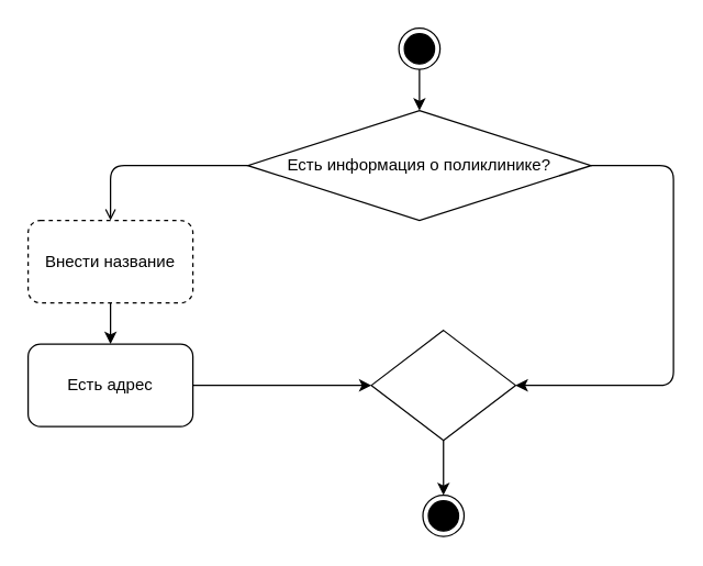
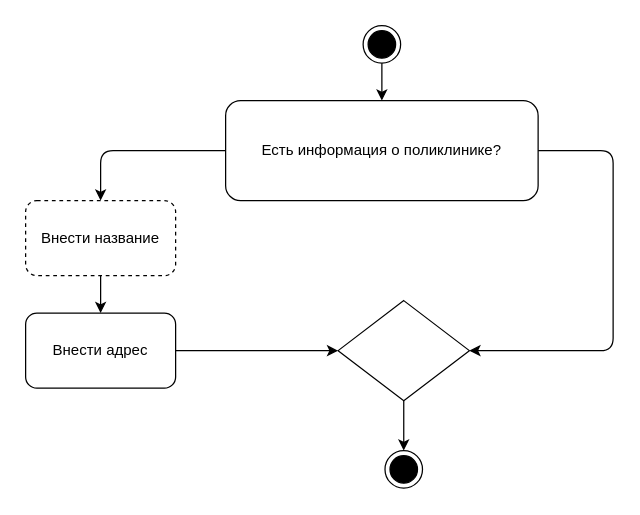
- <mxCell id="4" value="Есть информация о поликлинике?" style="rhombus;whiteSpace=wrap;html=1;" vertex="1" parent="1"><mxGeometry x="180" y="80" width="250" height="80" as="geometry" /></mxCell>
+ <mxCell id="4" value="Есть информация о поликлинике?" style="whiteSpace=wrap;html=1;rounded=1;" vertex="1" parent="1"><mxGeometry x="180" y="80" width="250" height="80" as="geometry" /></mxCell>
- <mxCell id="5" value="" style="endArrow=open;html=1;exitX=0;exitY=0.5;exitDx=0;exitDy=0;edgeStyle=orthogonalEdgeStyle;entryX=0.5;entryY=0;entryDx=0;entryDy=0;" edge="1" parent="1" source="4" target="7"><mxGeometry width="50" height="50" relative="1" as="geometry"><mxPoint x="280" y="110" as="sourcePoint" /><mxPoint x="70" y="120" as="targetPoint" /></mxGeometry></mxCell>
+ <mxCell id="5" value="" style="endArrow=classic;html=1;exitX=0;exitY=0.5;exitDx=0;exitDy=0;edgeStyle=orthogonalEdgeStyle;entryX=0.5;entryY=0;entryDx=0;entryDy=0;" edge="1" parent="1" source="4" target="7"><mxGeometry width="50" height="50" relative="1" as="geometry"><mxPoint x="280" y="110" as="sourcePoint" /><mxPoint x="70" y="120" as="targetPoint" /></mxGeometry></mxCell>
- <mxCell id="8" value="Есть адрес" style="rounded=1;whiteSpace=wrap;html=1;" vertex="1" parent="1"><mxGeometry x="20" y="250" width="120" height="60" as="geometry" /></mxCell>
+ <mxCell id="8" value="Внести адрес" style="rounded=1;whiteSpace=wrap;html=1;" vertex="1" parent="1"><mxGeometry x="20" y="250" width="120" height="60" as="geometry" /></mxCell>
